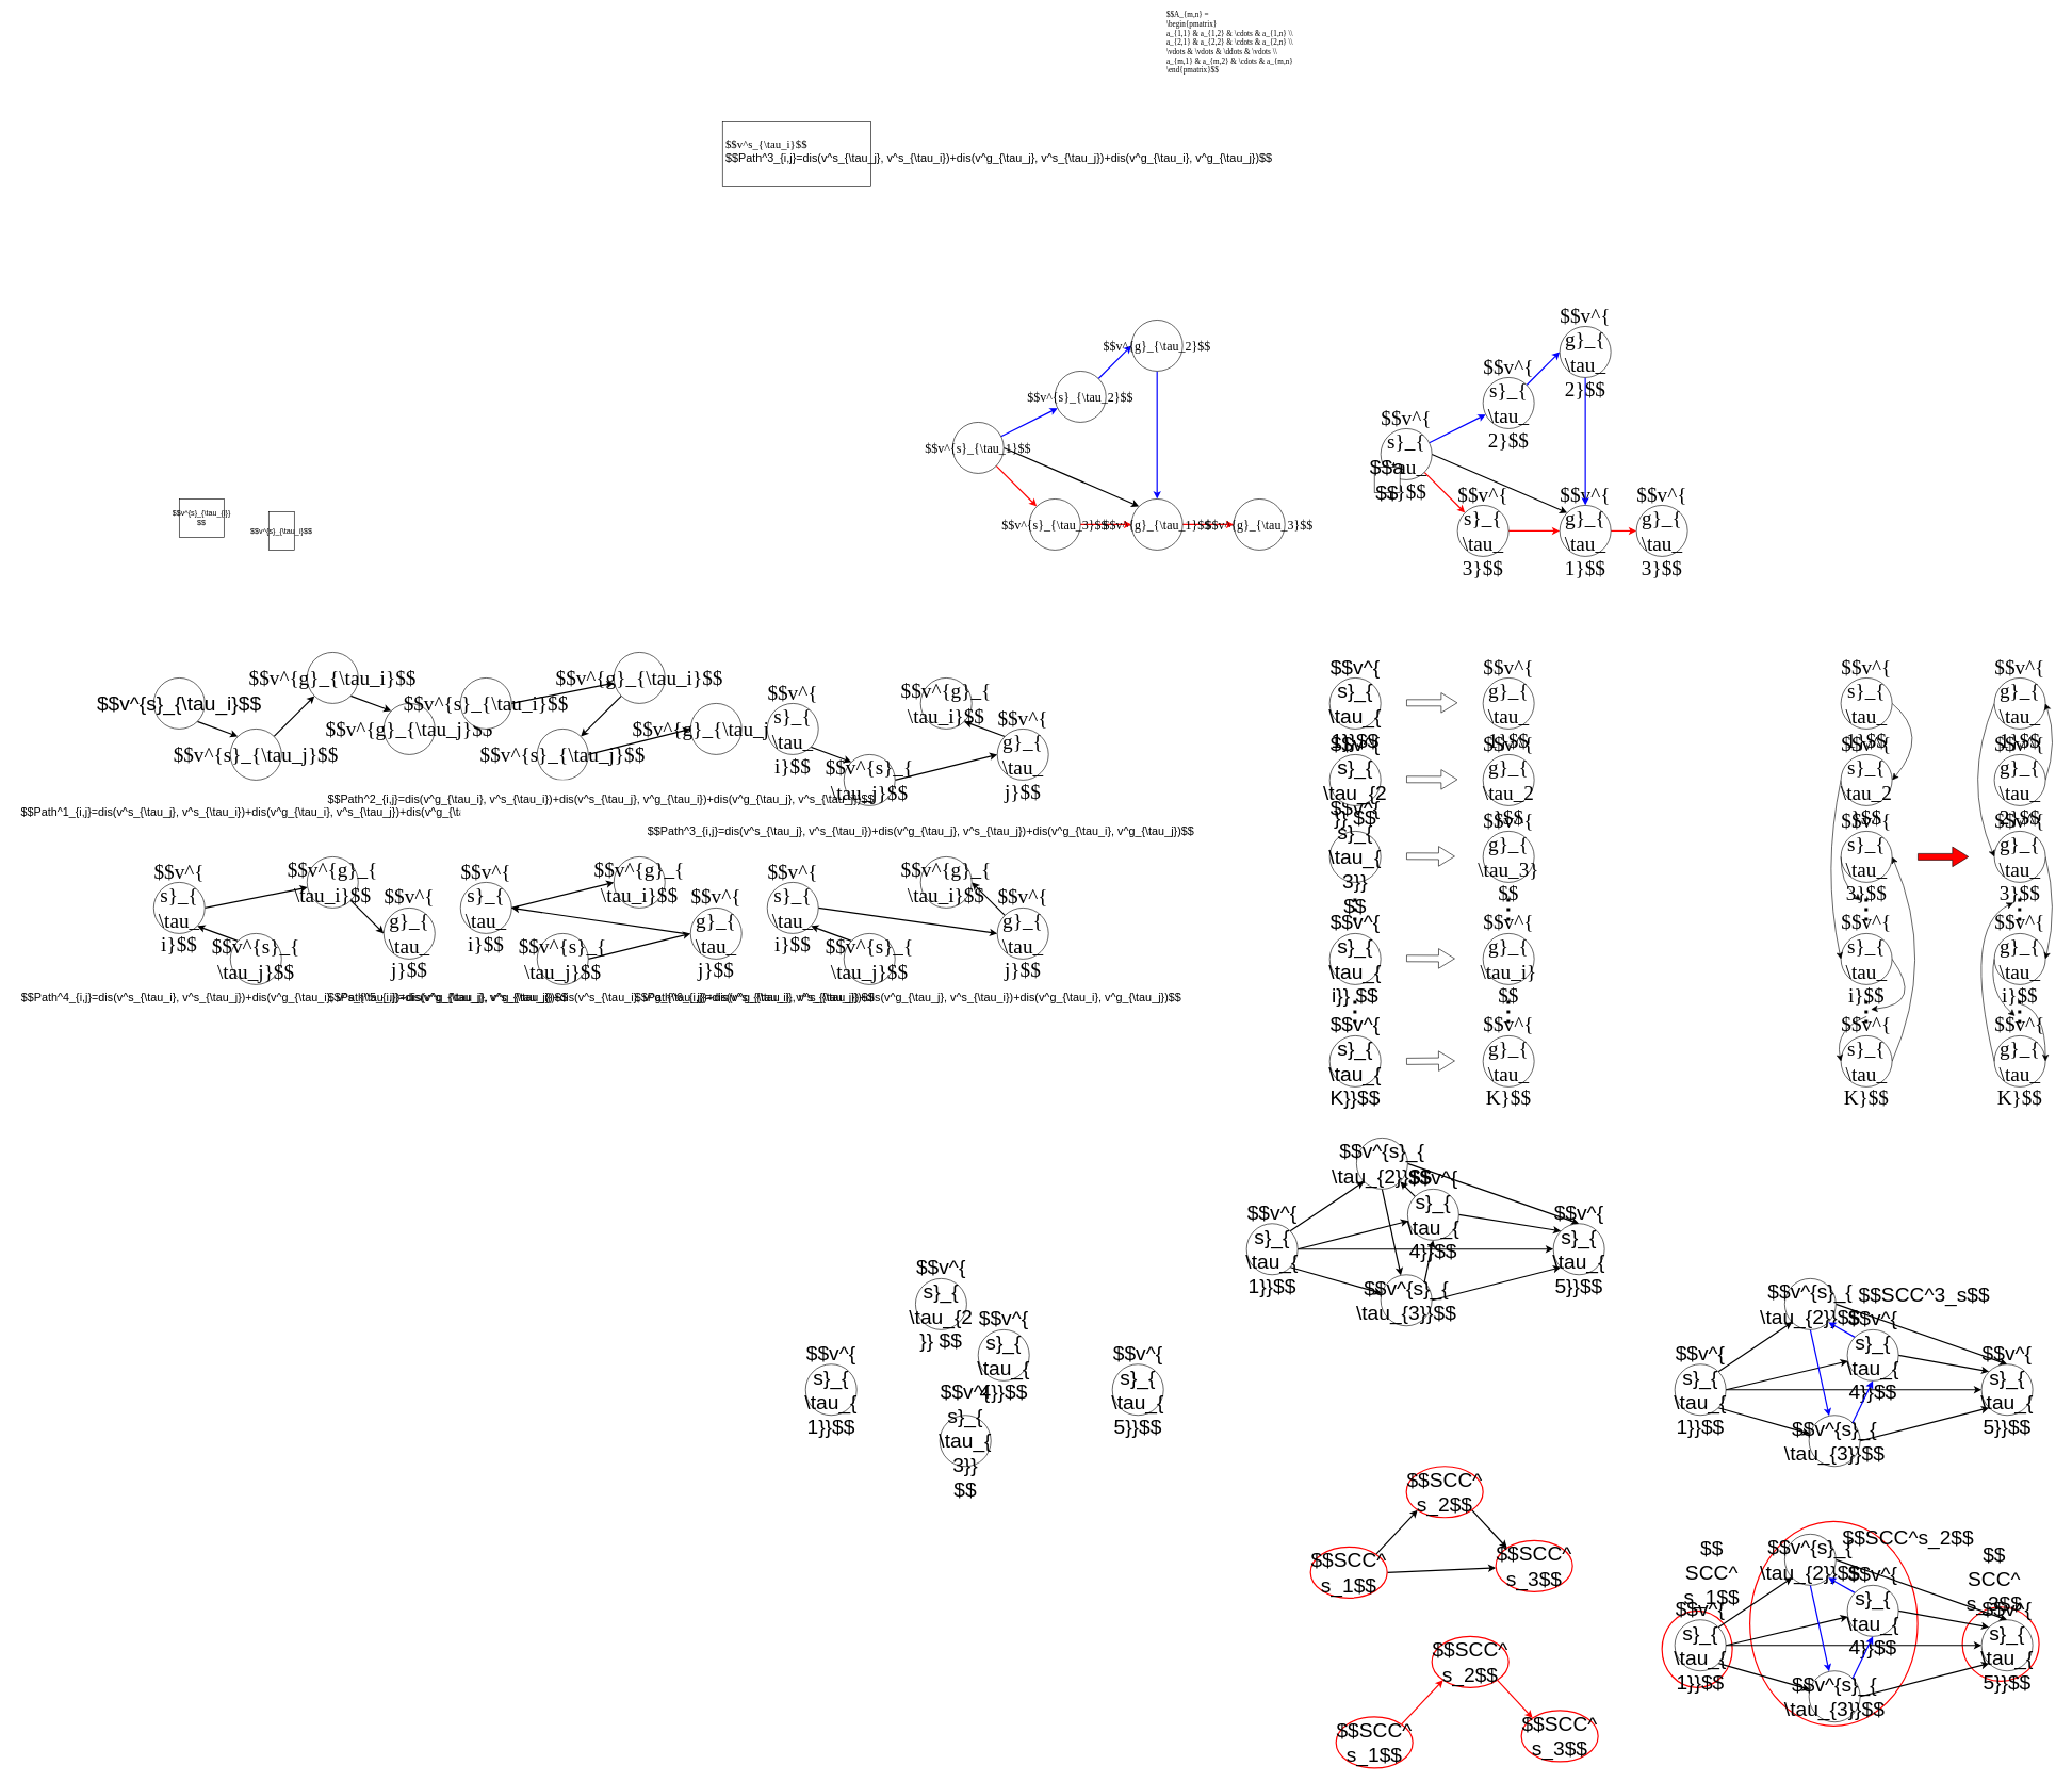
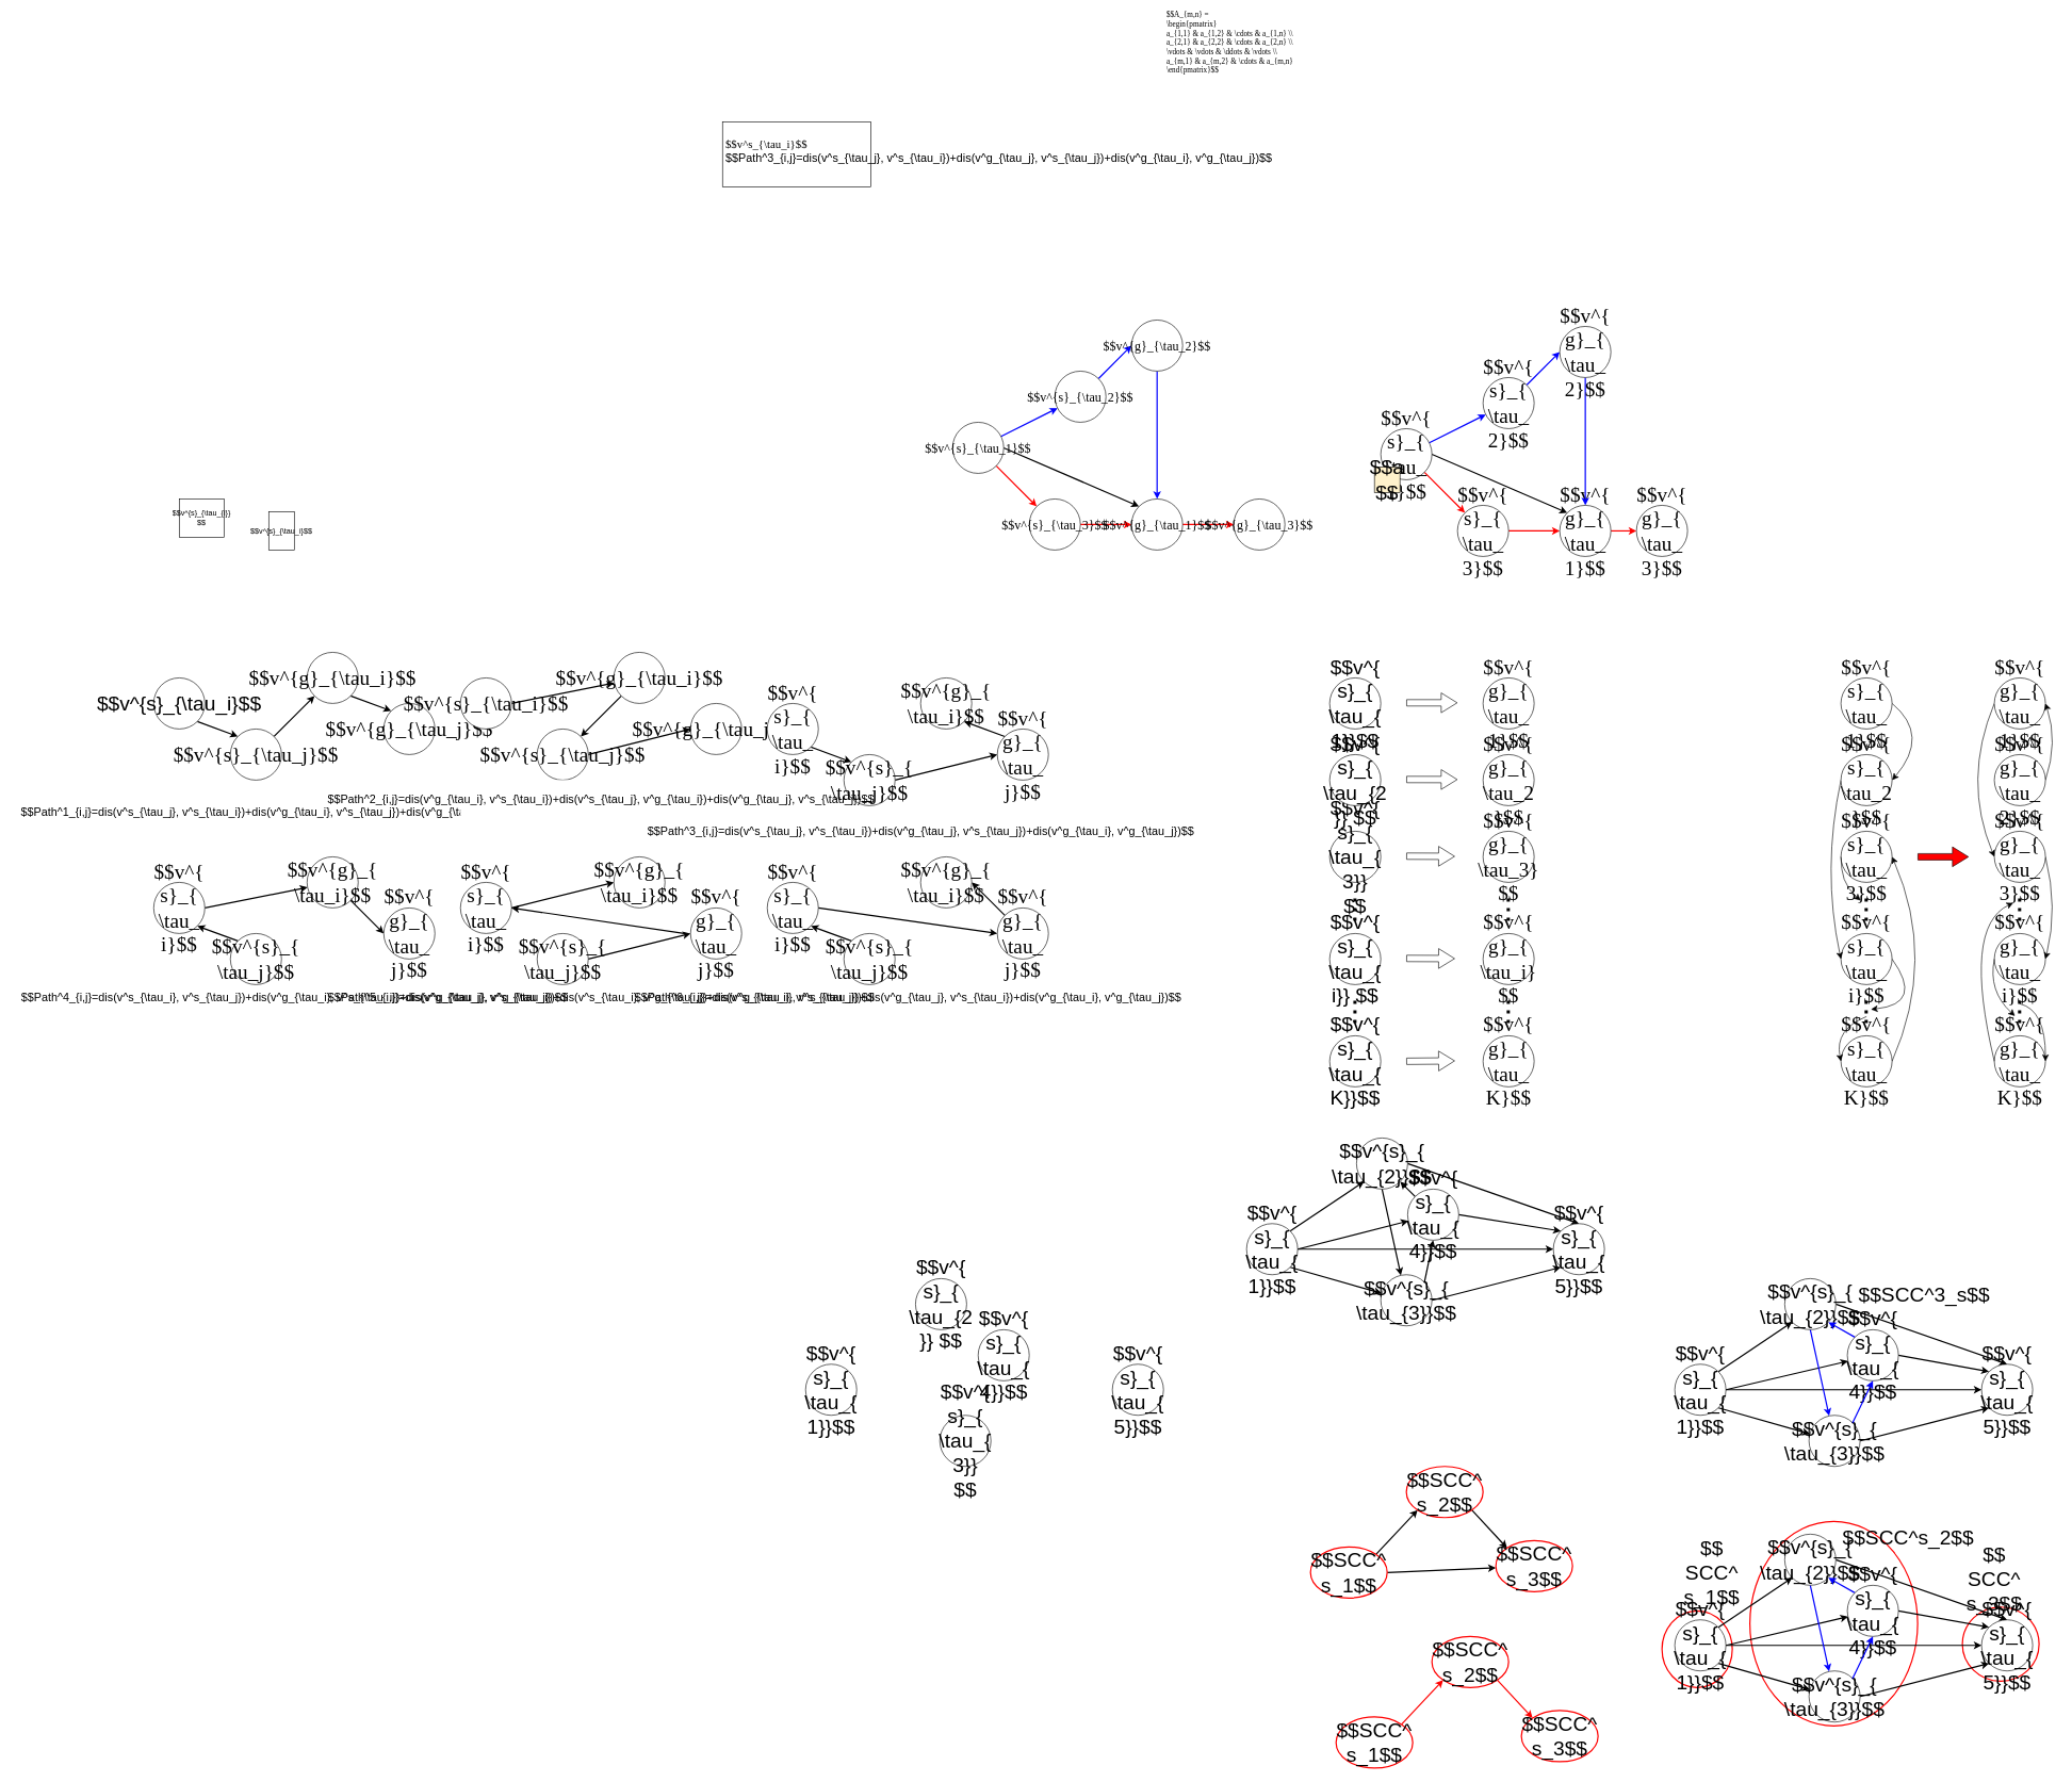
- <mxCell id="75" value="&lt;font style=&quot;font-size: 32px;&quot;&gt;$$a $$&lt;/font&gt;" style="rounded=0;whiteSpace=wrap;html=1;fontSize=32;" parent="1" vertex="1"><mxGeometry x="2150" y="730" width="40" height="40" as="geometry" /></mxCell>
+ <mxCell id="75" value="&lt;font style=&quot;font-size: 32px;&quot;&gt;$$a $$&lt;/font&gt;" style="rounded=0;whiteSpace=wrap;html=1;fontSize=32;fillColor=#fff2cc;" parent="1" vertex="1"><mxGeometry x="2150" y="730" width="40" height="40" as="geometry" /></mxCell>
